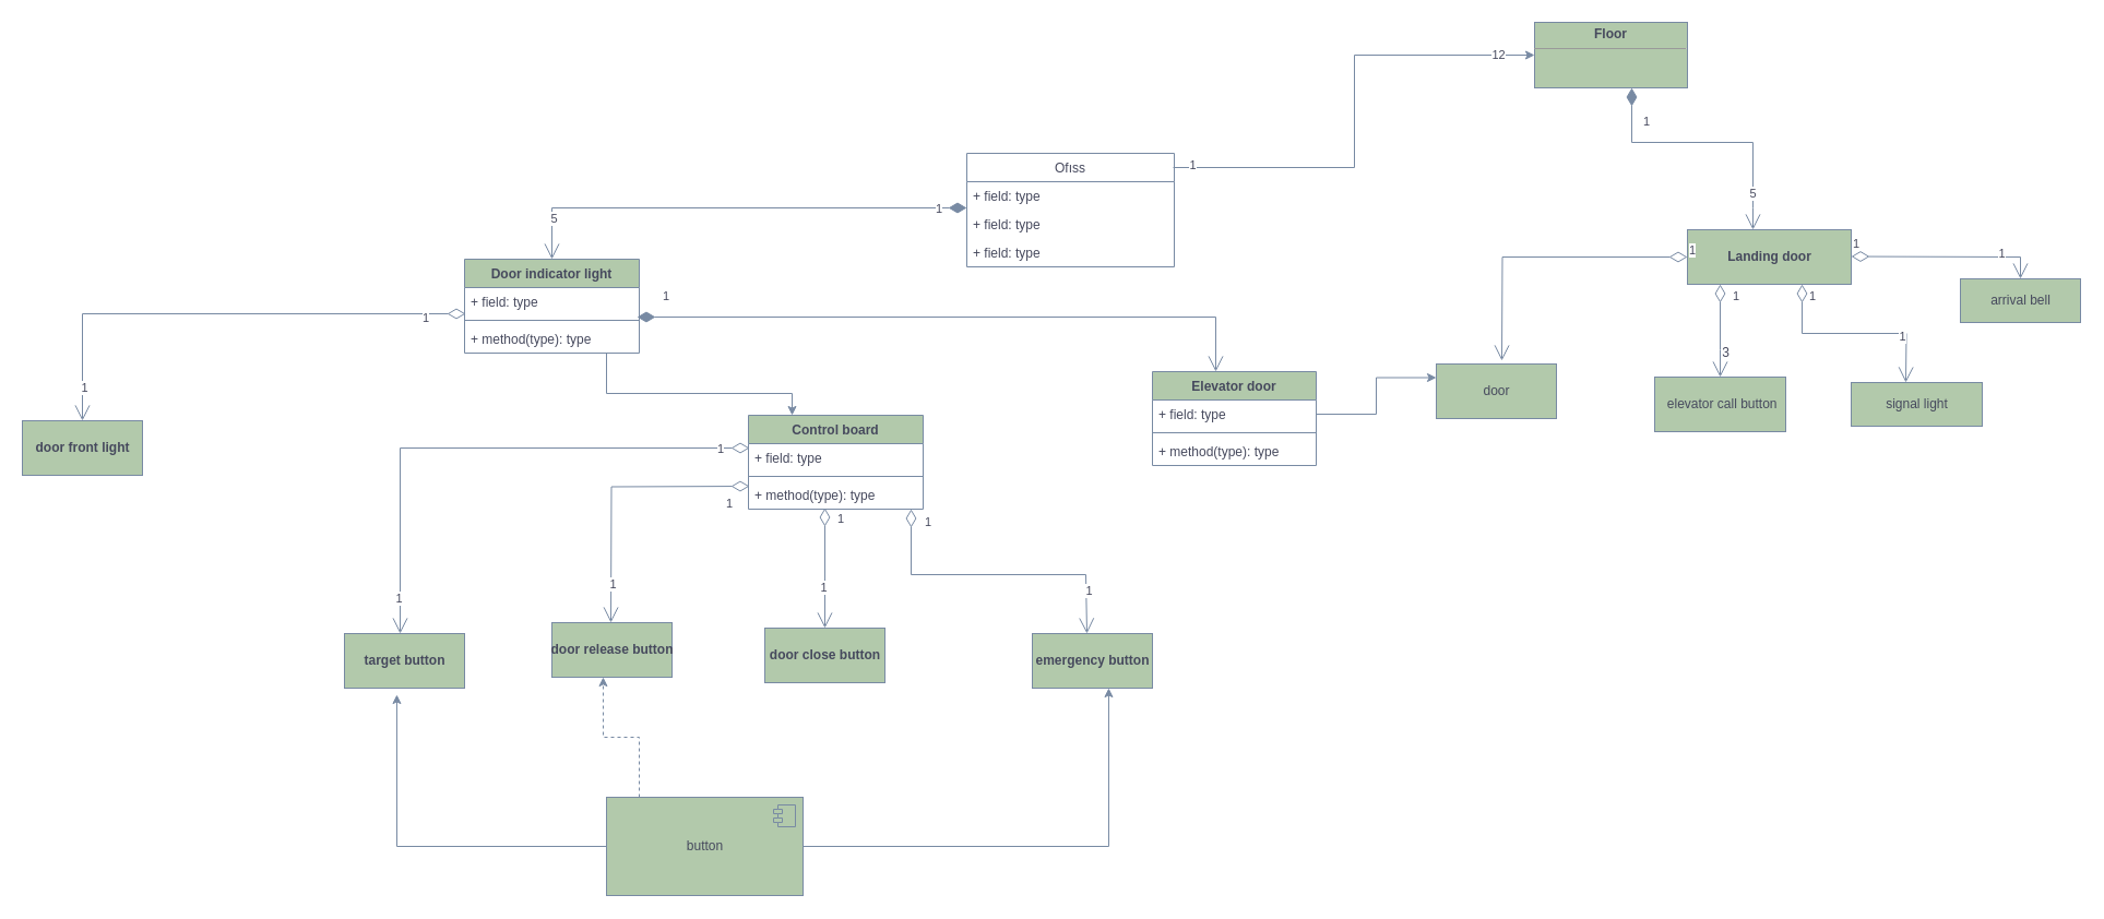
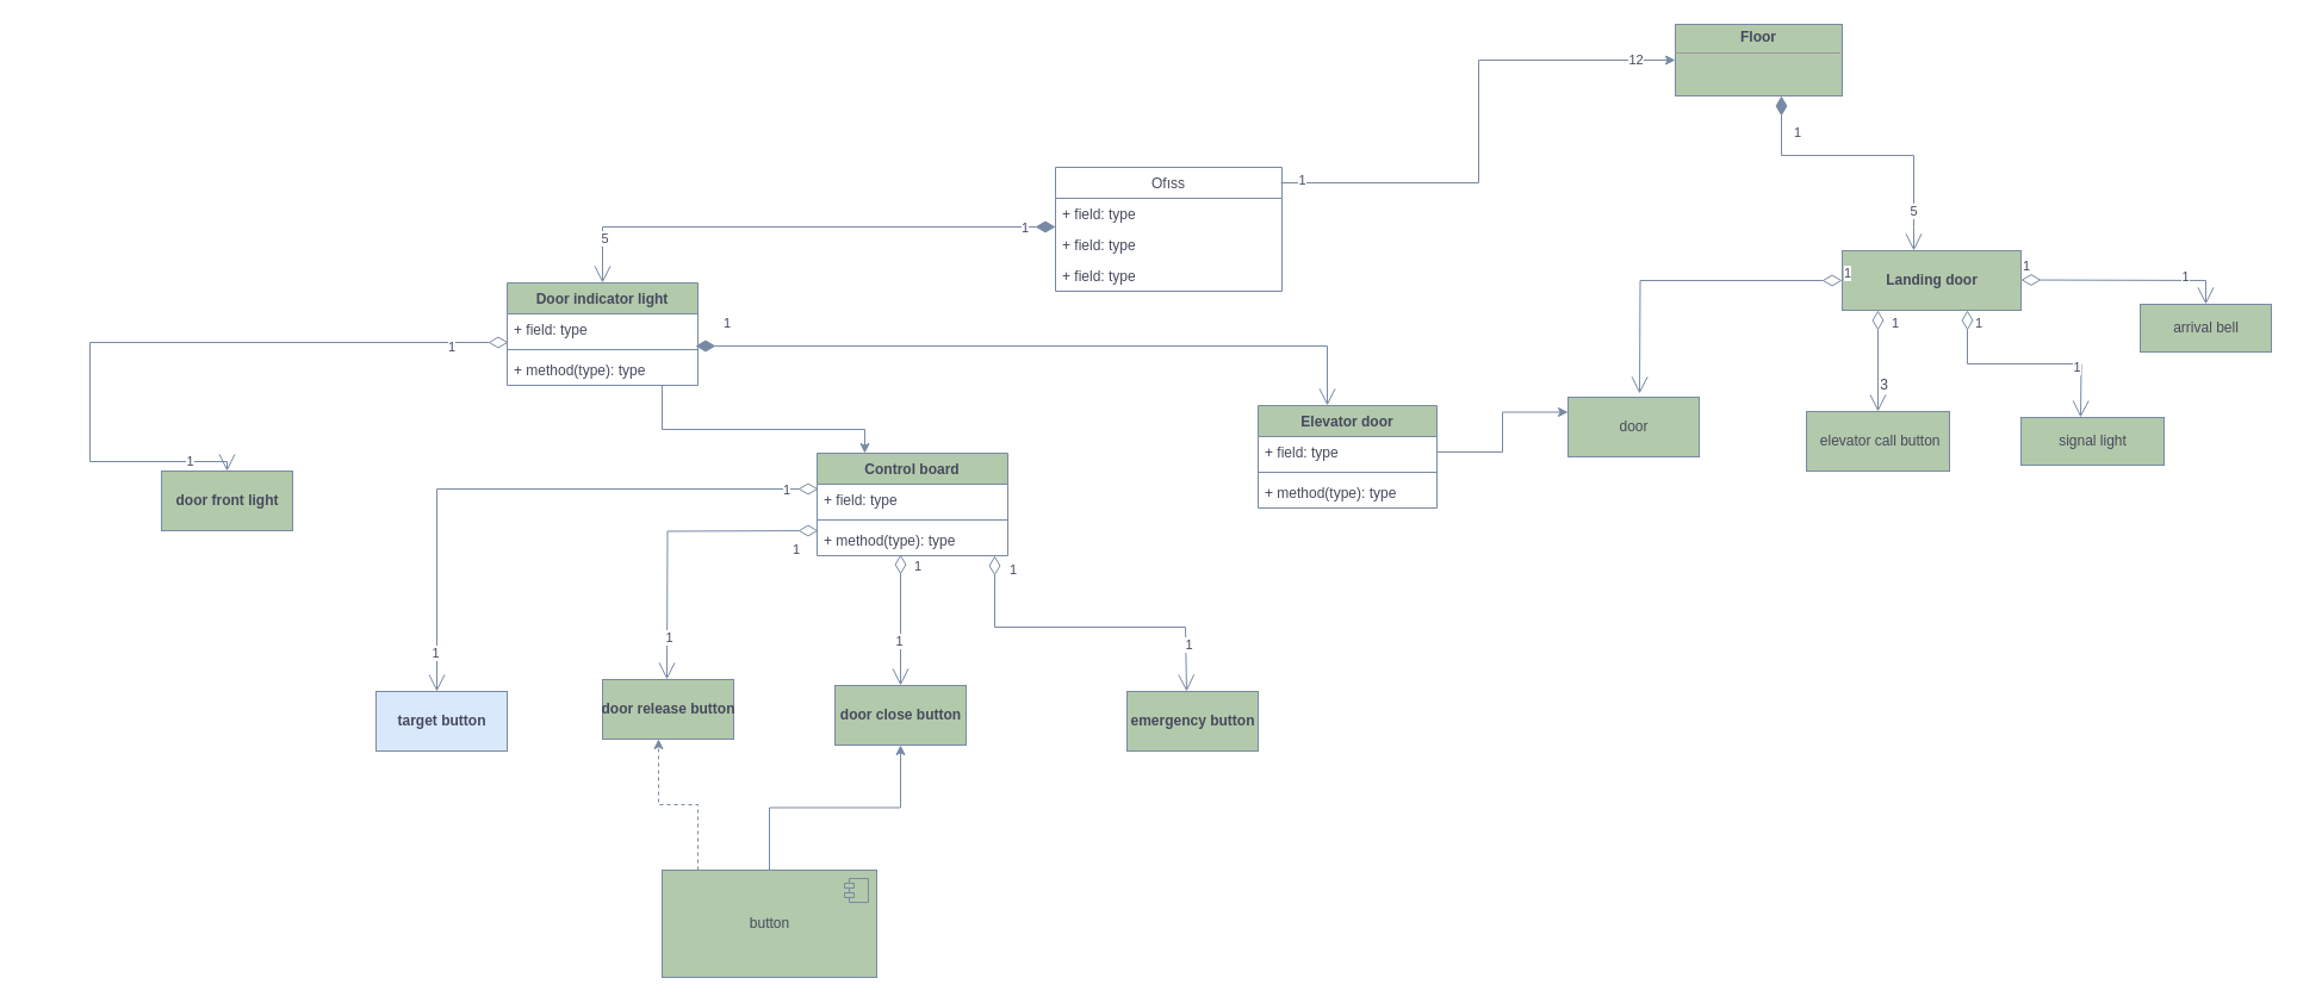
- <mxCell id="59" value="&lt;b&gt;door front light&lt;/b&gt;" style="html=1;fillColor=#B2C9AB;strokeColor=#788AA3;fontColor=#46495D;" vertex="1" parent="1"><mxGeometry x="20" y="385" width="110" height="50" as="geometry" /></mxCell>
+ <mxCell id="59" value="&lt;b&gt;door front light&lt;/b&gt;" style="html=1;fillColor=#B2C9AB;strokeColor=#788AA3;fontColor=#46495D;" vertex="1" parent="1"><mxGeometry x="135" y="395" width="110" height="50" as="geometry" /></mxCell>
- <mxCell id="51" value="&lt;b&gt;target button&lt;/b&gt;" style="html=1;fillColor=#B2C9AB;strokeColor=#788AA3;fontColor=#46495D;" vertex="1" parent="1"><mxGeometry x="315" y="580" width="110" height="50" as="geometry" /></mxCell>
+ <mxCell id="51" value="&lt;b&gt;target button&lt;/b&gt;" style="html=1;fillColor=#dae8fc;strokeColor=#788AA3;fontColor=#46495D;" vertex="1" parent="1"><mxGeometry x="315" y="580" width="110" height="50" as="geometry" /></mxCell>
- <mxCell id="52" style="edgeStyle=orthogonalEdgeStyle;rounded=0;orthogonalLoop=1;jettySize=auto;html=1;entryX=0.436;entryY=1.12;entryDx=0;entryDy=0;entryPerimeter=0;strokeColor=#788AA3;fontColor=#46495D;" edge="1" parent="1" source="55" target="51"><mxGeometry relative="1" as="geometry" /></mxCell>
+ <mxCell id="52" style="edgeStyle=orthogonalEdgeStyle;rounded=0;orthogonalLoop=1;jettySize=auto;html=1;strokeColor=#788AA3;fontColor=#46495D;" edge="1" parent="1" source="55" target="45"><mxGeometry relative="1" as="geometry" /></mxCell>
- <mxCell id="54" style="edgeStyle=orthogonalEdgeStyle;rounded=0;orthogonalLoop=1;jettySize=auto;html=1;entryX=0.636;entryY=1;entryDx=0;entryDy=0;entryPerimeter=0;strokeColor=#788AA3;fontColor=#46495D;" edge="1" parent="1" source="55" target="42"><mxGeometry relative="1" as="geometry" /></mxCell>
